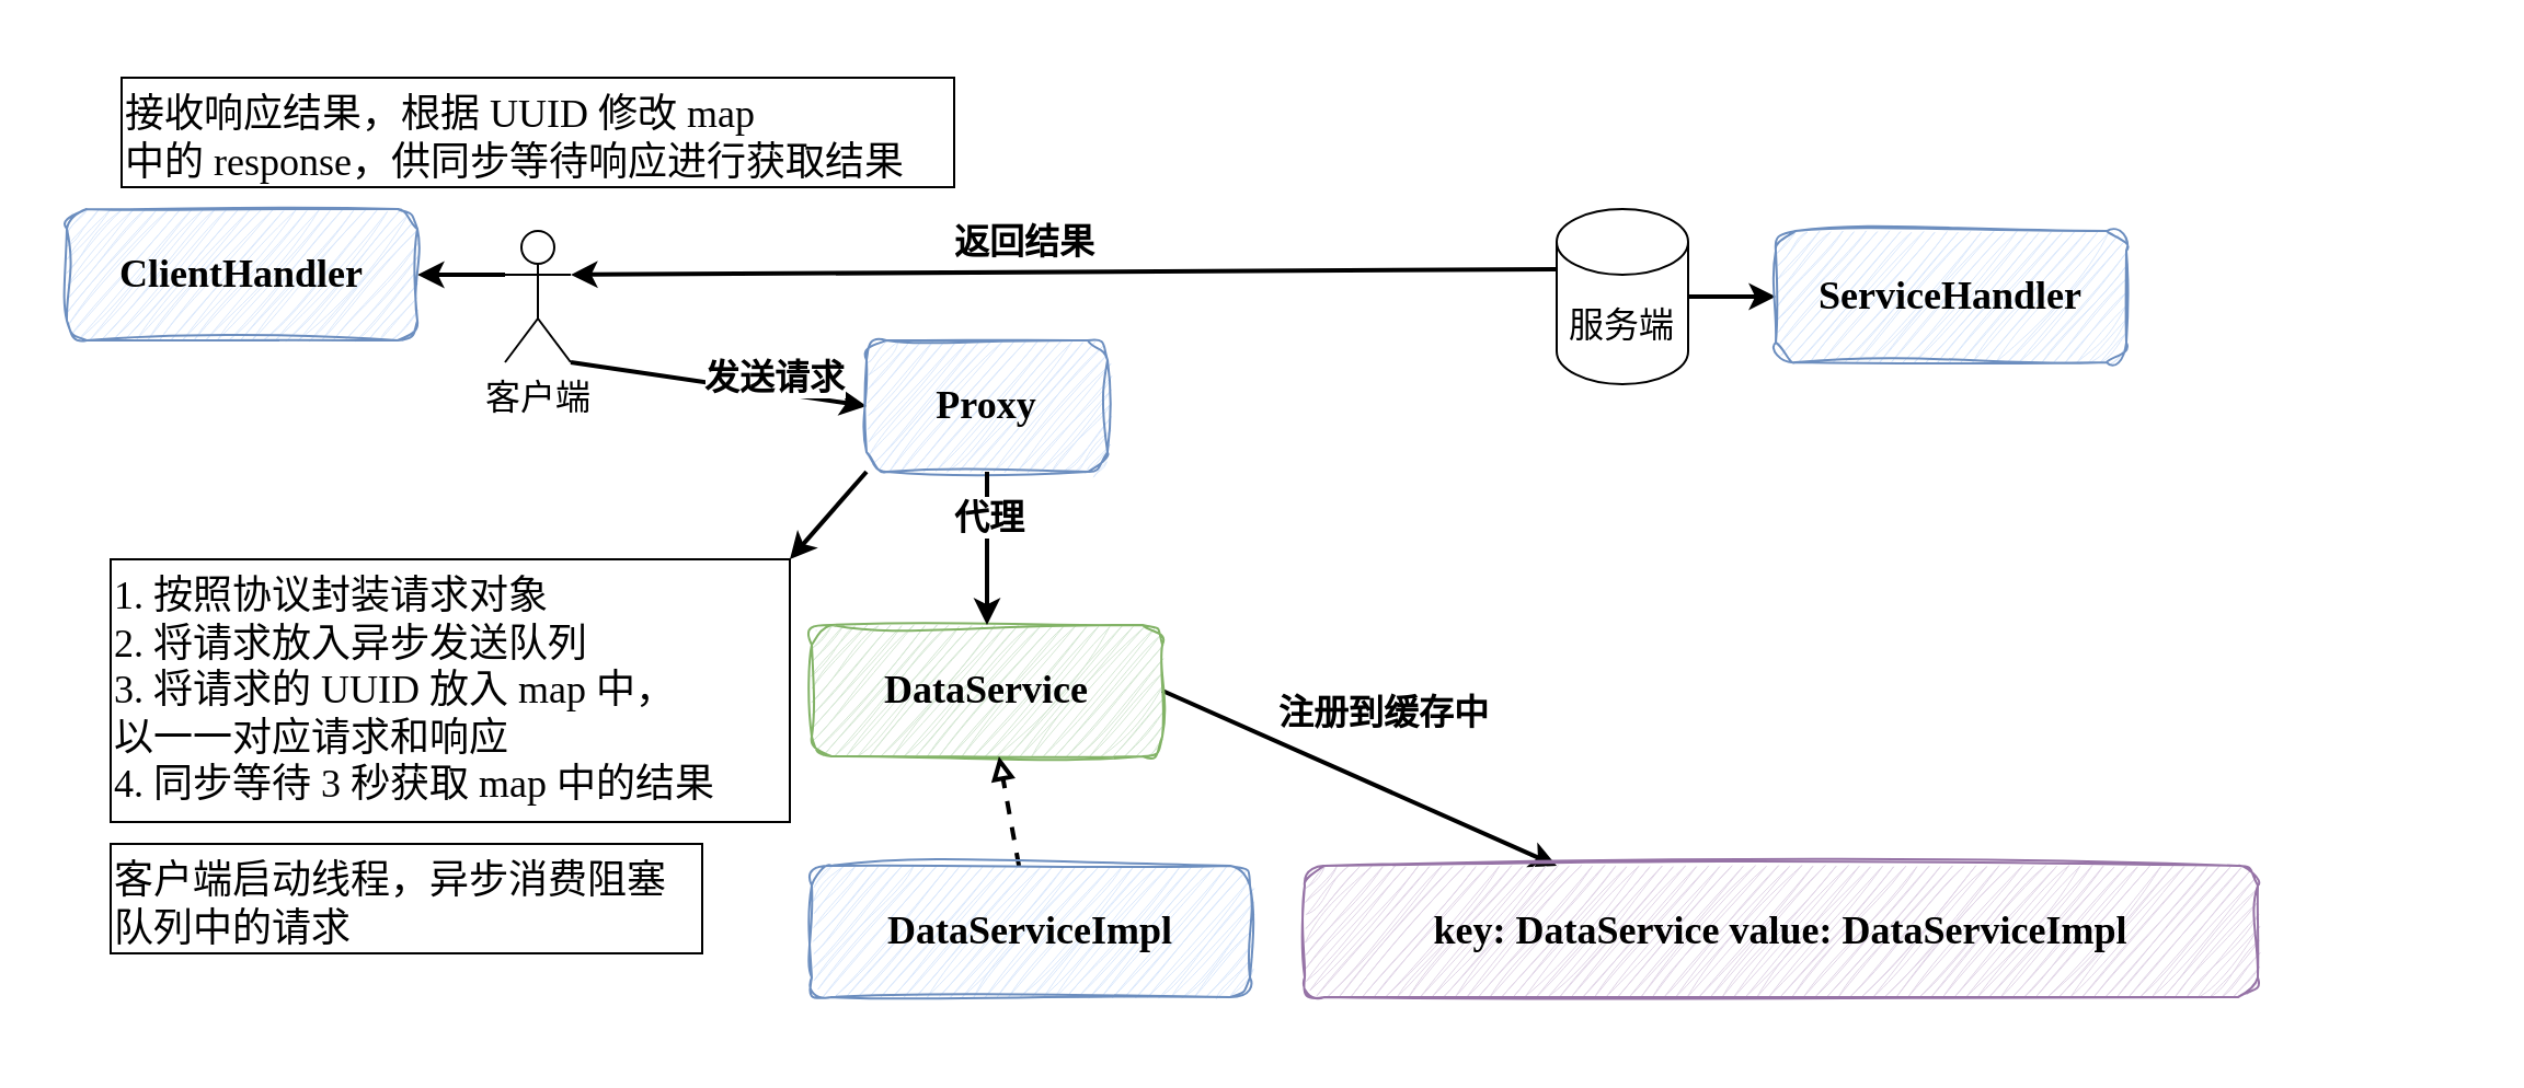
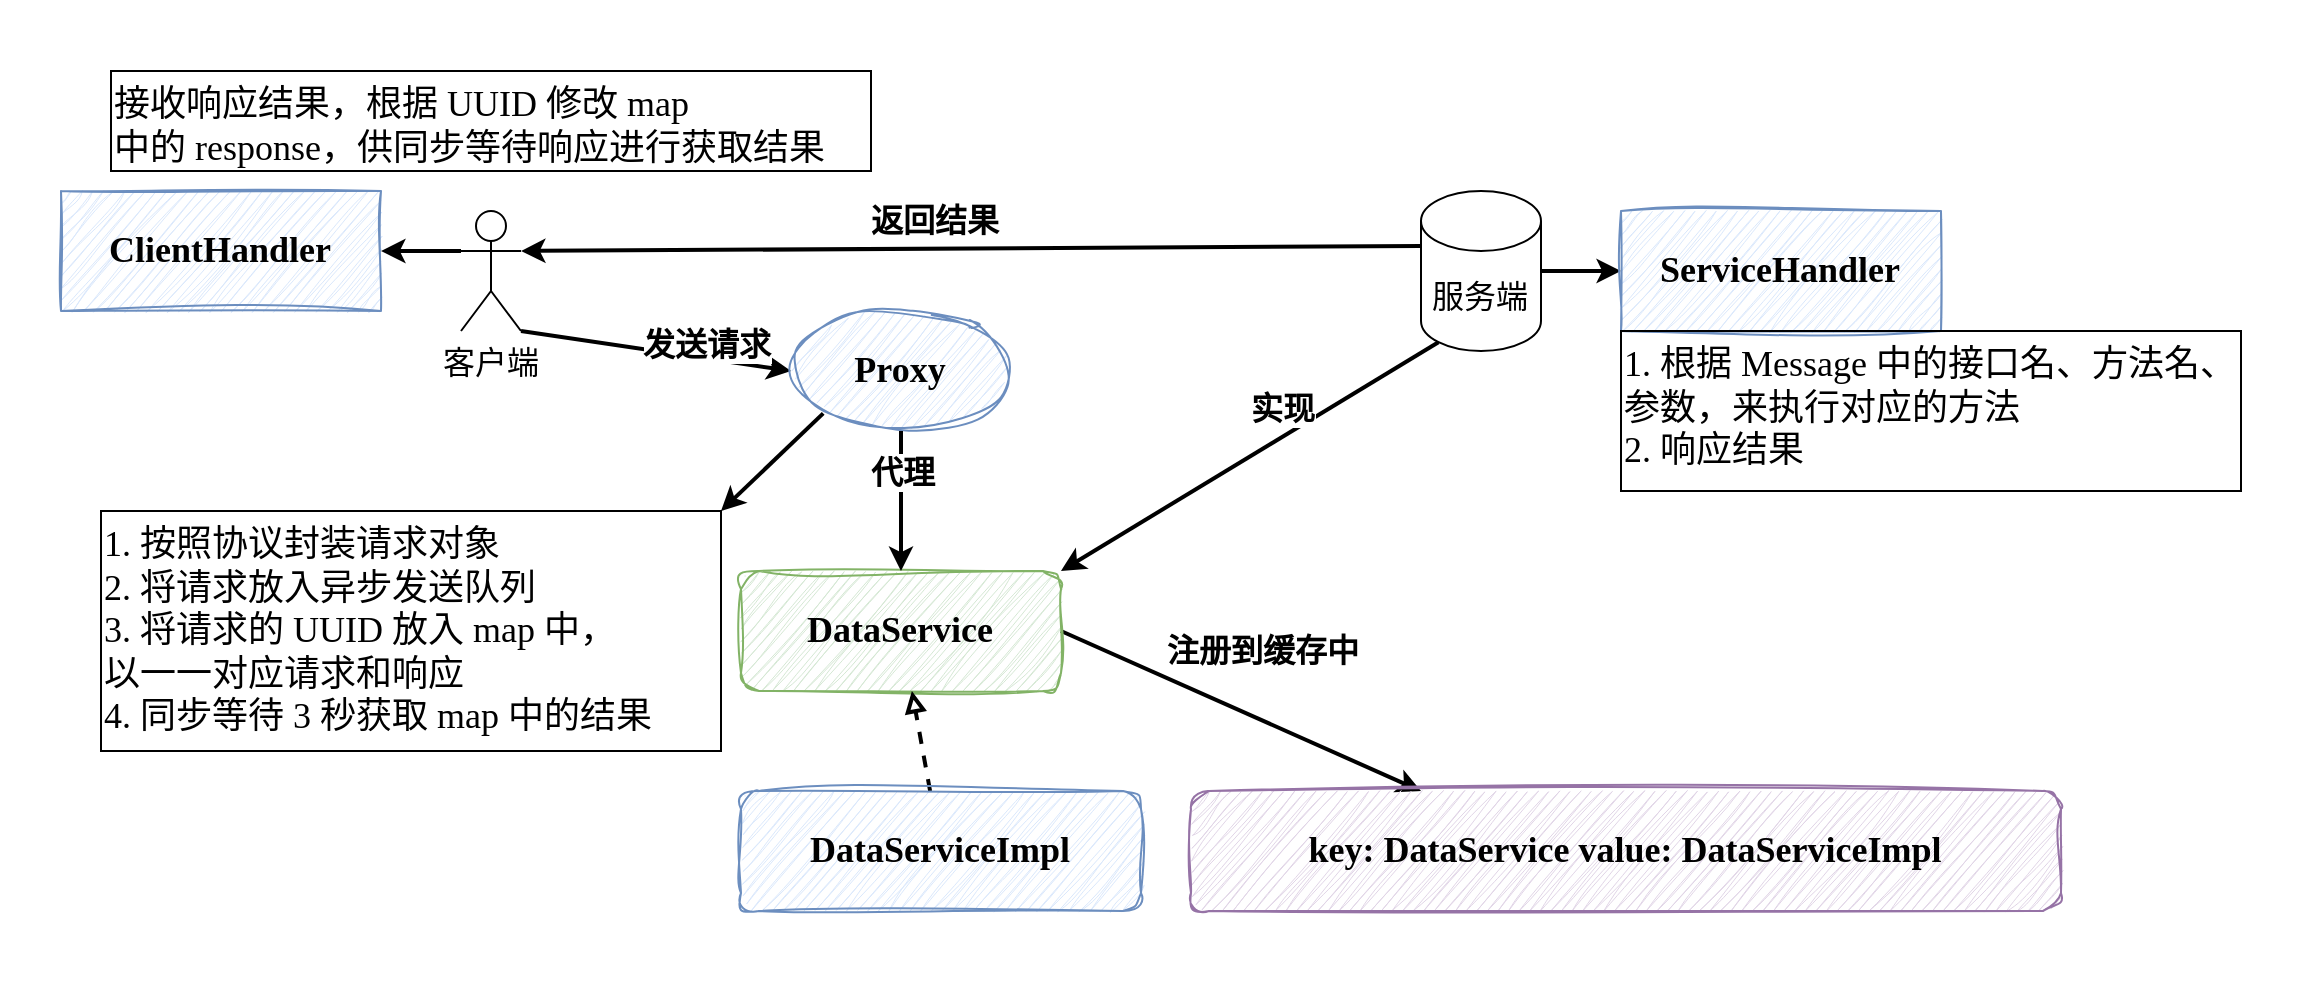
- <mxCell id="26" value="&lt;font face=&quot;Comic Sans MS&quot;&gt;&lt;span style=&quot;font-size: 18px;&quot;&gt;&lt;b&gt;ClientHandler&lt;/b&gt;&lt;/span&gt;&lt;/font&gt;" style="rounded=1;whiteSpace=wrap;html=1;fillColor=#dae8fc;strokeColor=#6c8ebf;sketch=1;curveFitting=1;jiggle=2;" vertex="1" parent="1"><mxGeometry x="30" y="95" width="160" height="60" as="geometry" /></mxCell>
+ <mxCell id="26" value="&lt;font face=&quot;Comic Sans MS&quot;&gt;&lt;span style=&quot;font-size: 18px;&quot;&gt;&lt;b&gt;ClientHandler&lt;/b&gt;&lt;/span&gt;&lt;/font&gt;" style="whiteSpace=wrap;html=1;fillColor=#dae8fc;strokeColor=#6c8ebf;sketch=1;curveFitting=1;jiggle=2;rounded=0;" vertex="1" parent="1"><mxGeometry x="30" y="95" width="160" height="60" as="geometry" /></mxCell>
- <mxCell id="20" value="&lt;font face=&quot;Comic Sans MS&quot;&gt;&lt;span style=&quot;font-size: 18px;&quot;&gt;&lt;b&gt;ServiceHandler&lt;/b&gt;&lt;/span&gt;&lt;/font&gt;" style="rounded=1;whiteSpace=wrap;html=1;fillColor=#dae8fc;strokeColor=#6c8ebf;sketch=1;curveFitting=1;jiggle=2;" vertex="1" parent="1"><mxGeometry x="810" y="105" width="160" height="60" as="geometry" /></mxCell>
+ <mxCell id="20" value="&lt;font face=&quot;Comic Sans MS&quot;&gt;&lt;span style=&quot;font-size: 18px;&quot;&gt;&lt;b&gt;ServiceHandler&lt;/b&gt;&lt;/span&gt;&lt;/font&gt;" style="whiteSpace=wrap;html=1;fillColor=#dae8fc;strokeColor=#6c8ebf;sketch=1;curveFitting=1;jiggle=2;rounded=0;" vertex="1" parent="1"><mxGeometry x="810" y="105" width="160" height="60" as="geometry" /></mxCell>
- <mxCell id="22" value="&lt;font face=&quot;Comic Sans MS&quot;&gt;&lt;span style=&quot;font-size: 18px;&quot;&gt;&lt;b&gt;Proxy&lt;/b&gt;&lt;/span&gt;&lt;/font&gt;" style="rounded=1;whiteSpace=wrap;html=1;fillColor=#dae8fc;strokeColor=#6c8ebf;sketch=1;curveFitting=1;jiggle=2;" vertex="1" parent="1"><mxGeometry x="395" y="155" width="110" height="60" as="geometry" /></mxCell>
+ <mxCell id="22" value="&lt;font face=&quot;Comic Sans MS&quot;&gt;&lt;span style=&quot;font-size: 18px;&quot;&gt;&lt;b&gt;Proxy&lt;/b&gt;&lt;/span&gt;&lt;/font&gt;" style="ellipse;whiteSpace=wrap;html=1;fillColor=#dae8fc;strokeColor=#6c8ebf;sketch=1;curveFitting=1;jiggle=2;" vertex="1" parent="1"><mxGeometry x="395" y="155" width="110" height="60" as="geometry" /></mxCell>
+ <mxCell id="25" value="&lt;font face=&quot;Comic Sans MS&quot; style=&quot;font-size: 18px;&quot;&gt;1. 根据 Message 中的接口名、方法名、参数，来执行对应的方法&lt;br&gt;2. 响应结果&lt;br&gt;&lt;/font&gt;" style="text;html=1;strokeColor=default;fillColor=none;align=left;verticalAlign=top;whiteSpace=wrap;rounded=0;fontSize=11;fontFamily=Helvetica;fontColor=default;" vertex="1" parent="1"><mxGeometry x="810" y="165" width="310" height="80" as="geometry" /></mxCell>
+ <mxCell id="14" style="rounded=0;orthogonalLoop=1;jettySize=auto;html=1;entryX=1;entryY=0;entryDx=0;entryDy=0;strokeWidth=2;exitX=0.145;exitY=1;exitDx=0;exitDy=-4.35;exitPerimeter=0;" edge="1" parent="1" source="19" target="6"><mxGeometry relative="1" as="geometry" /></mxCell>
+ <mxCell id="15" value="&lt;font style=&quot;font-size: 16px;&quot;&gt;&lt;b&gt;实现&lt;/b&gt;&lt;/font&gt;" style="edgeLabel;html=1;align=center;verticalAlign=middle;resizable=0;points=[];fontSize=11;fontFamily=Helvetica;fontColor=default;" vertex="1" connectable="0" parent="14"><mxGeometry x="-0.187" y="-3" relative="1" as="geometry"><mxPoint y="-11" as="offset" /></mxGeometry></mxCell>
- <mxCell id="28" value="&lt;font face=&quot;Comic Sans MS&quot; style=&quot;font-size: 18px;&quot;&gt;客户端启动线程，异步消费阻塞队列中的请求&lt;br&gt;&lt;/font&gt;" style="text;html=1;strokeColor=default;fillColor=none;align=left;verticalAlign=top;whiteSpace=wrap;rounded=0;fontSize=11;fontFamily=Helvetica;fontColor=default;" vertex="1" parent="1"><mxGeometry x="50" y="385" width="270" height="50" as="geometry" /></mxCell>
